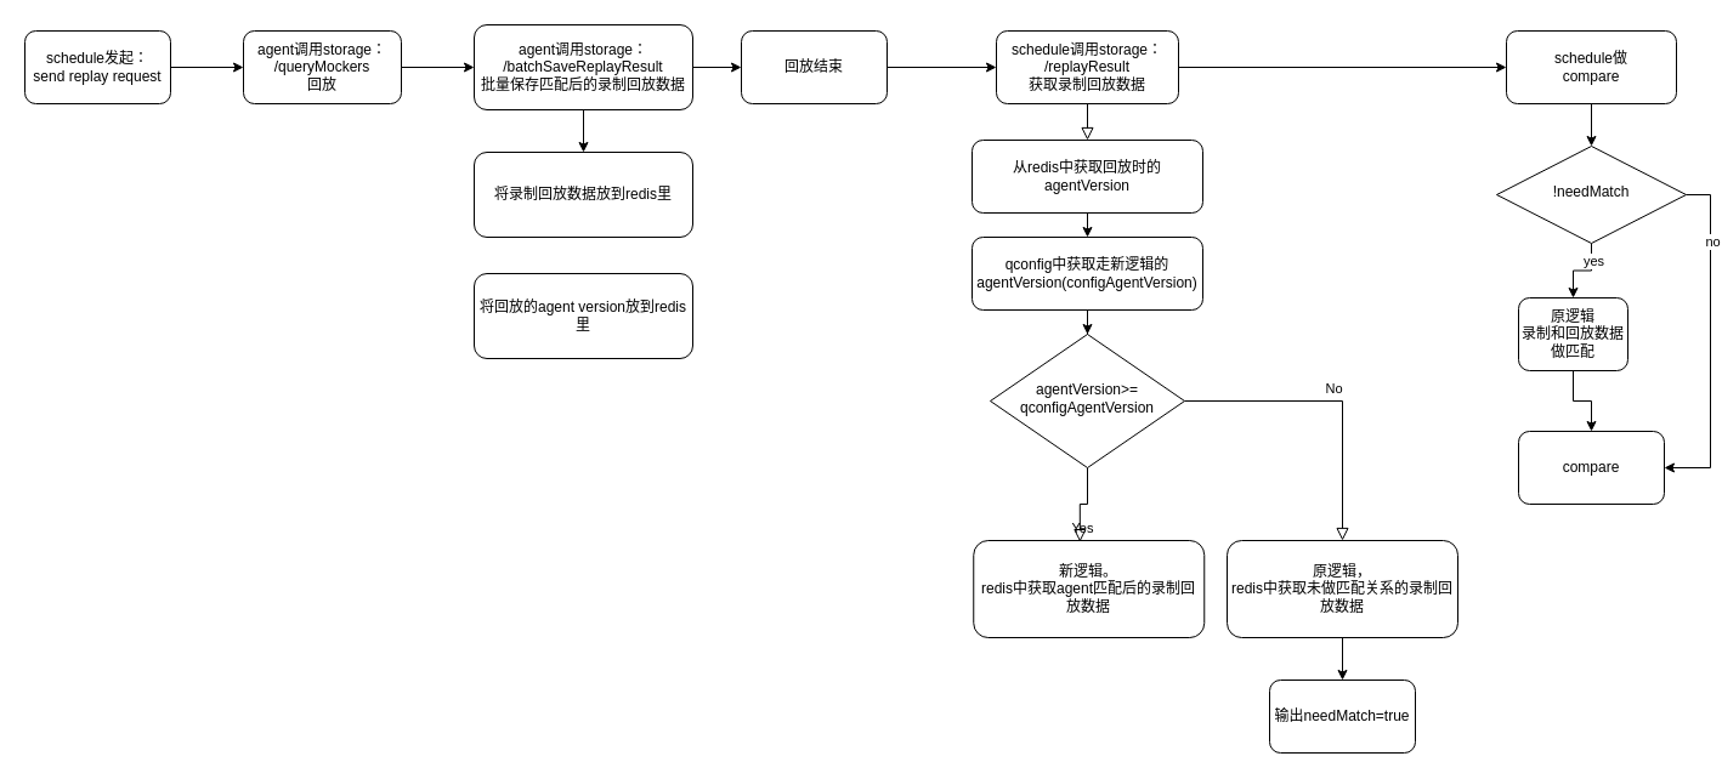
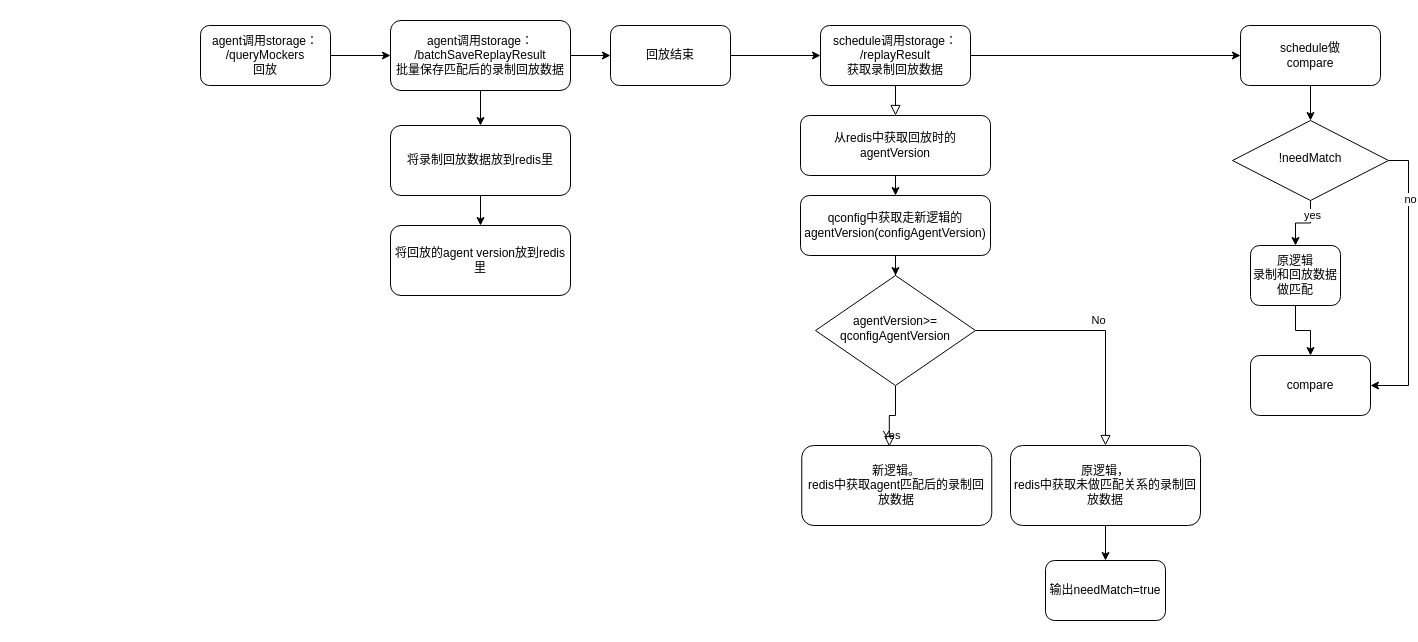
- <mxCell id="22" value="schedule发起：&lt;br&gt;send replay request" style="rounded=1;whiteSpace=wrap;html=1;" vertex="1" parent="1"><mxGeometry x="20" y="25" width="120" height="60" as="geometry" /></mxCell>
- <mxCell id="21" value="" style="edgeStyle=orthogonalEdgeStyle;rounded=0;orthogonalLoop=1;jettySize=auto;html=1;" edge="1" parent="1" source="22" target="24"><mxGeometry relative="1" as="geometry" /></mxCell>
+ <mxCell id="18" style="edgeStyle=orthogonalEdgeStyle;rounded=0;orthogonalLoop=1;jettySize=auto;html=1;exitX=0.5;exitY=1;exitDx=0;exitDy=0;" edge="1" parent="1" source="19" target="20"><mxGeometry relative="1" as="geometry" /></mxCell>
